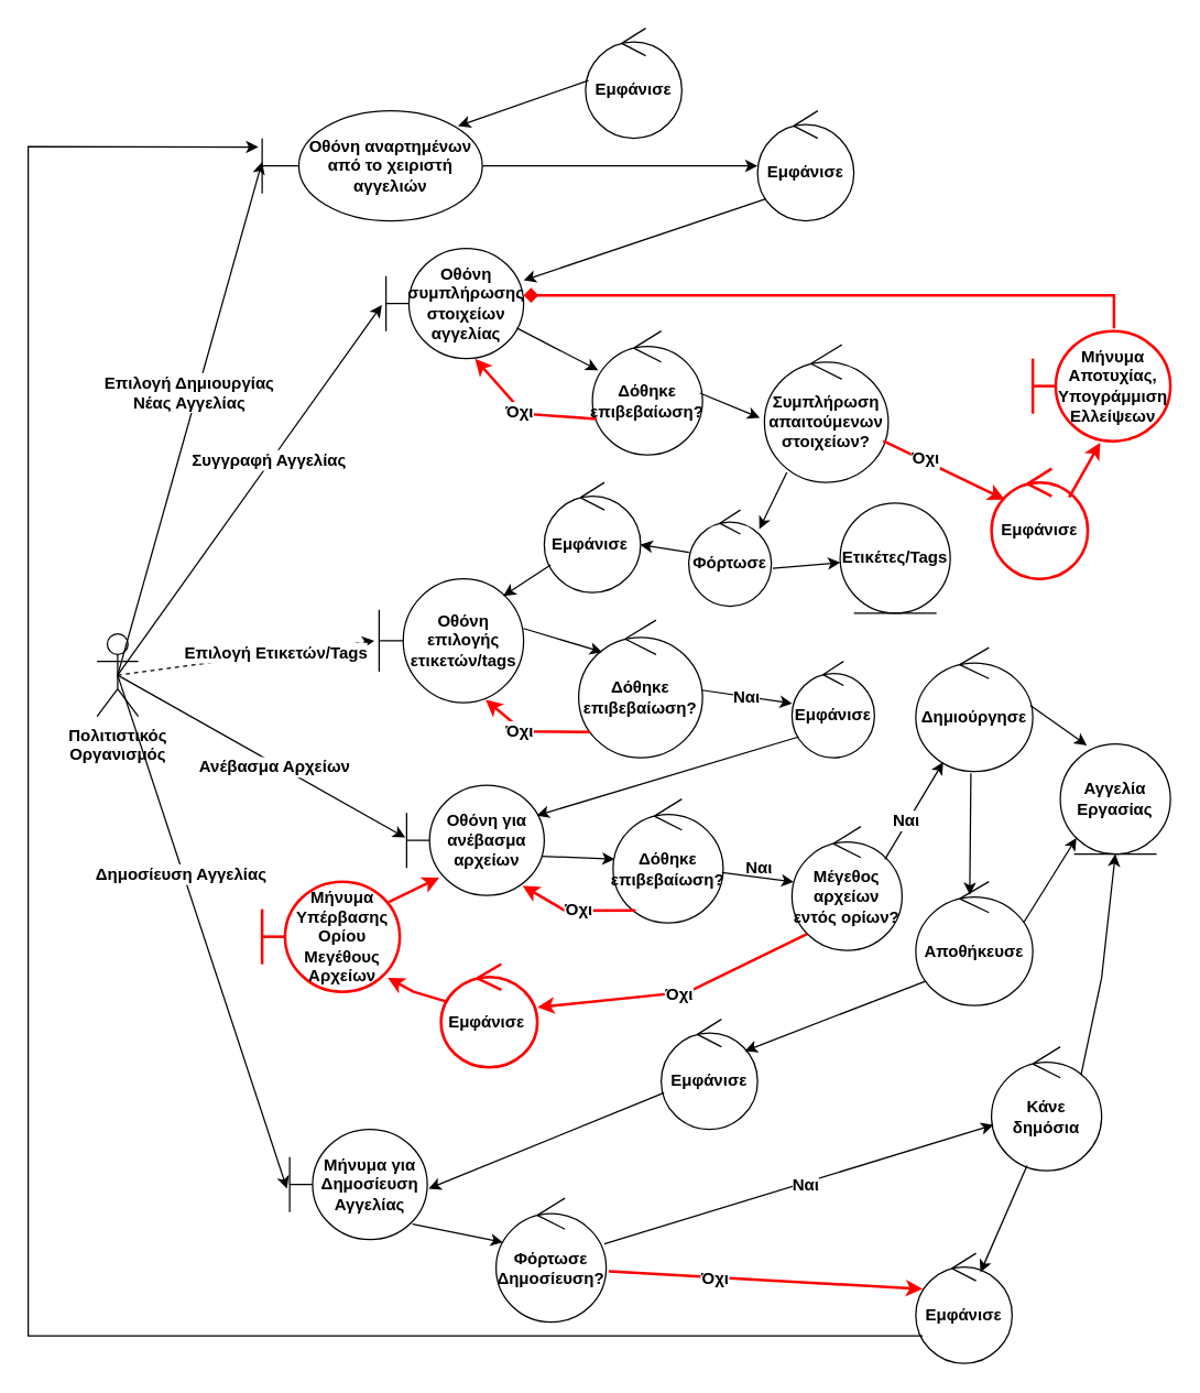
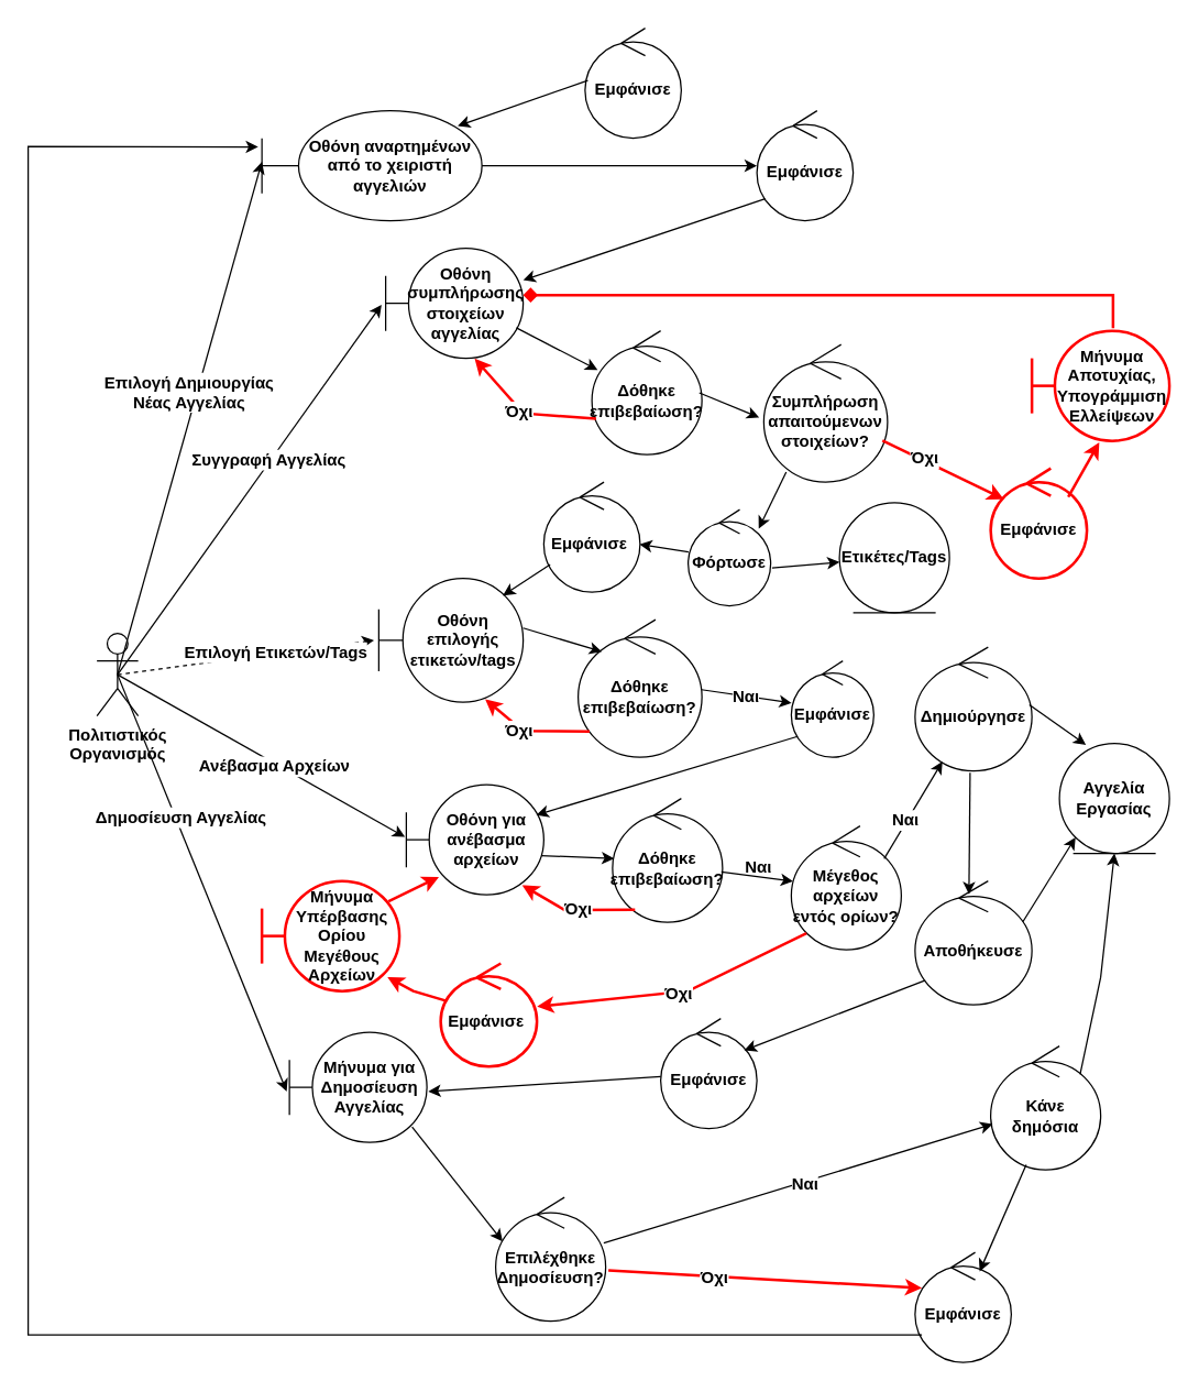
- <mxCell id="35" value="Μήνυμα για Δημοσίευση Αγγελίας" style="shape=umlBoundary;whiteSpace=wrap;html=1;rounded=1;labelBackgroundColor=none;fontStyle=1;labelBorderColor=none;" parent="1" vertex="1"><mxGeometry x="210" y="820" width="100" height="80" as="geometry" /></mxCell>
+ <mxCell id="35" value="Μήνυμα για Δημοσίευση Αγγελίας" style="shape=umlBoundary;whiteSpace=wrap;html=1;rounded=1;labelBackgroundColor=none;fontStyle=1;labelBorderColor=none;" parent="1" vertex="1"><mxGeometry x="210" y="750" width="100" height="80" as="geometry" /></mxCell>
- <mxCell id="39" value="Φόρτωσε Δημοσίευση?" style="ellipse;shape=umlControl;whiteSpace=wrap;html=1;rounded=1;labelBackgroundColor=none;fontStyle=1;labelBorderColor=none;" parent="1" vertex="1"><mxGeometry x="360" y="870" width="80" height="90" as="geometry" /></mxCell>
+ <mxCell id="39" value="Επιλέχθηκε Δημοσίευση?" style="ellipse;shape=umlControl;whiteSpace=wrap;html=1;rounded=1;labelBackgroundColor=none;fontStyle=1;labelBorderColor=none;" parent="1" vertex="1"><mxGeometry x="360" y="870" width="80" height="90" as="geometry" /></mxCell>
